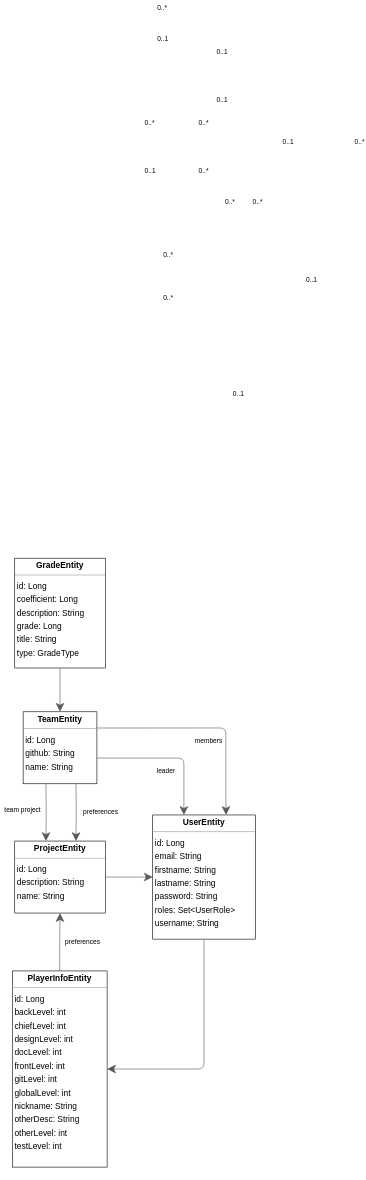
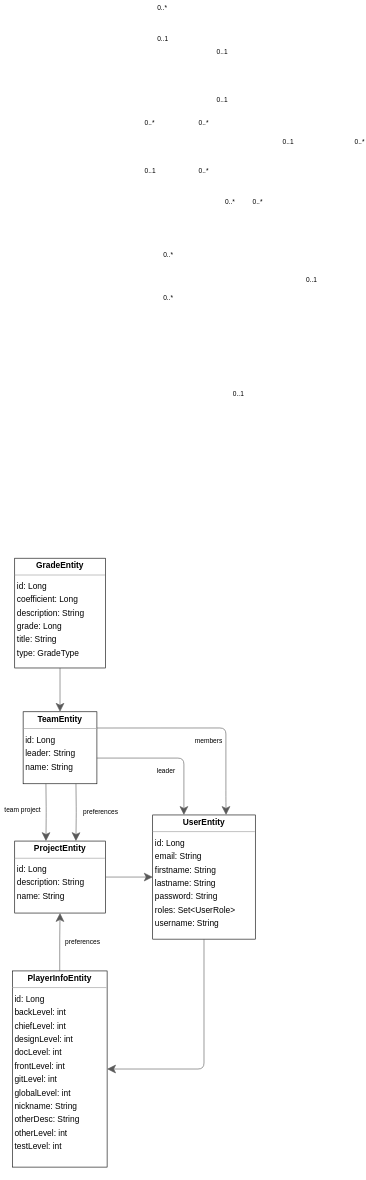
- <mxCell id="5" value="&lt;p style=&quot;margin:0px;margin-top:4px;text-align:center;&quot;&gt;&lt;b&gt;TeamEntity&lt;/b&gt;&lt;/p&gt;&lt;hr size=&quot;1&quot;/&gt;&lt;p style=&quot;margin:0 0 0 4px;line-height:1.6;&quot;&gt; id:  Long &lt;br/&gt; github:  String &lt;br/&gt; name:  String &lt;/p&gt;" style="verticalAlign=top;align=left;overflow=fill;fontSize=14;fontFamily=Helvetica;html=1;rounded=0;shadow=0;comic=0;labelBackgroundColor=none;strokeWidth=1;" vertex="1" parent="1"><mxGeometry x="38" y="276" width="123" height="120" as="geometry" /></mxCell>
+ <mxCell id="5" value="&lt;p style=&quot;margin:0px;margin-top:4px;text-align:center;&quot;&gt;&lt;b&gt;TeamEntity&lt;/b&gt;&lt;/p&gt;&lt;hr size=&quot;1&quot;/&gt;&lt;p style=&quot;margin:0 0 0 4px;line-height:1.6;&quot;&gt; id:  Long &lt;br/&gt; leader:  String &lt;br/&gt; name:  String &lt;/p&gt;" style="verticalAlign=top;align=left;overflow=fill;fontSize=14;fontFamily=Helvetica;html=1;rounded=0;shadow=0;comic=0;labelBackgroundColor=none;strokeWidth=1;" vertex="1" parent="1"><mxGeometry x="38" y="276" width="123" height="120" as="geometry" /></mxCell>
